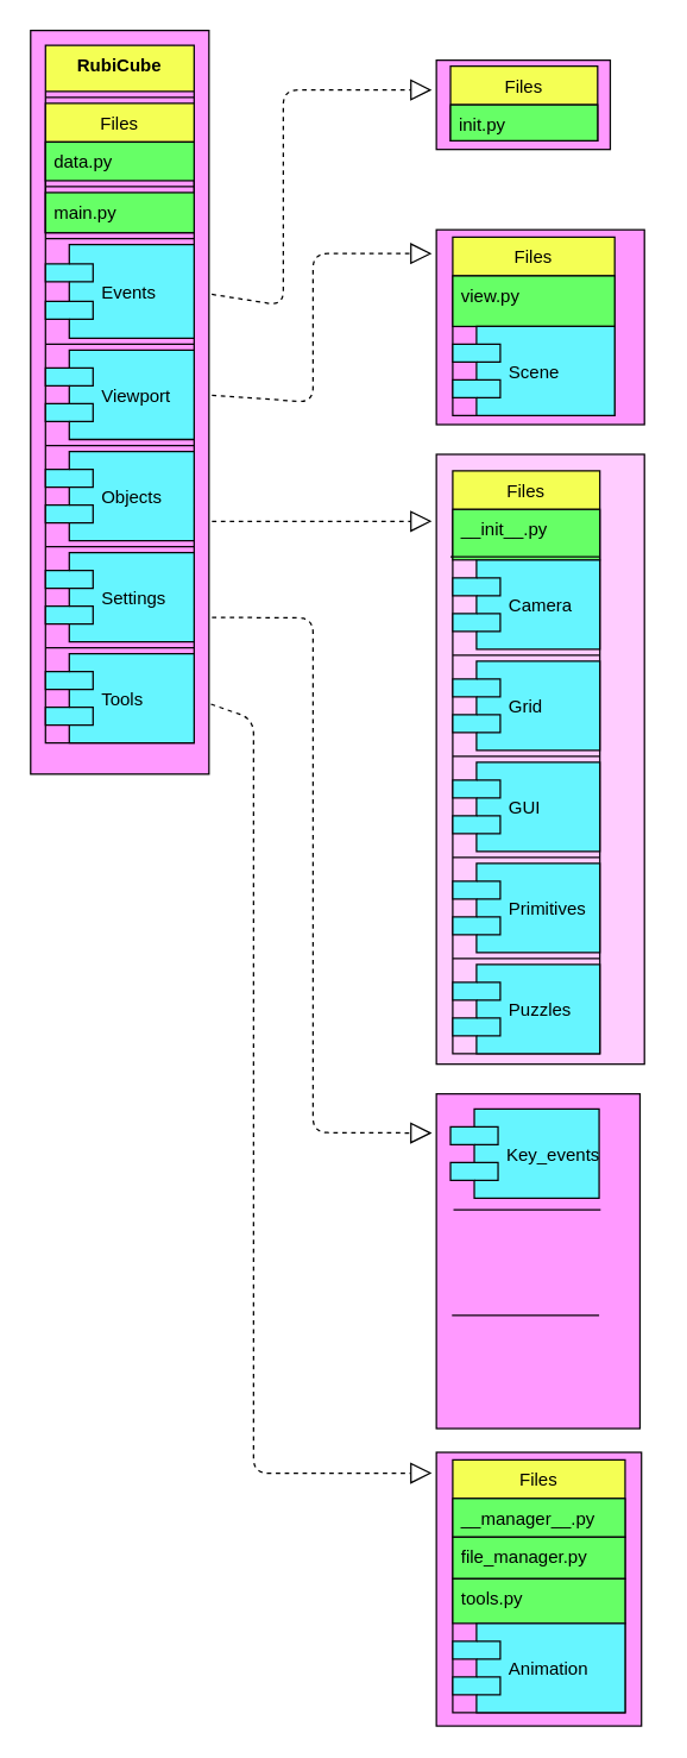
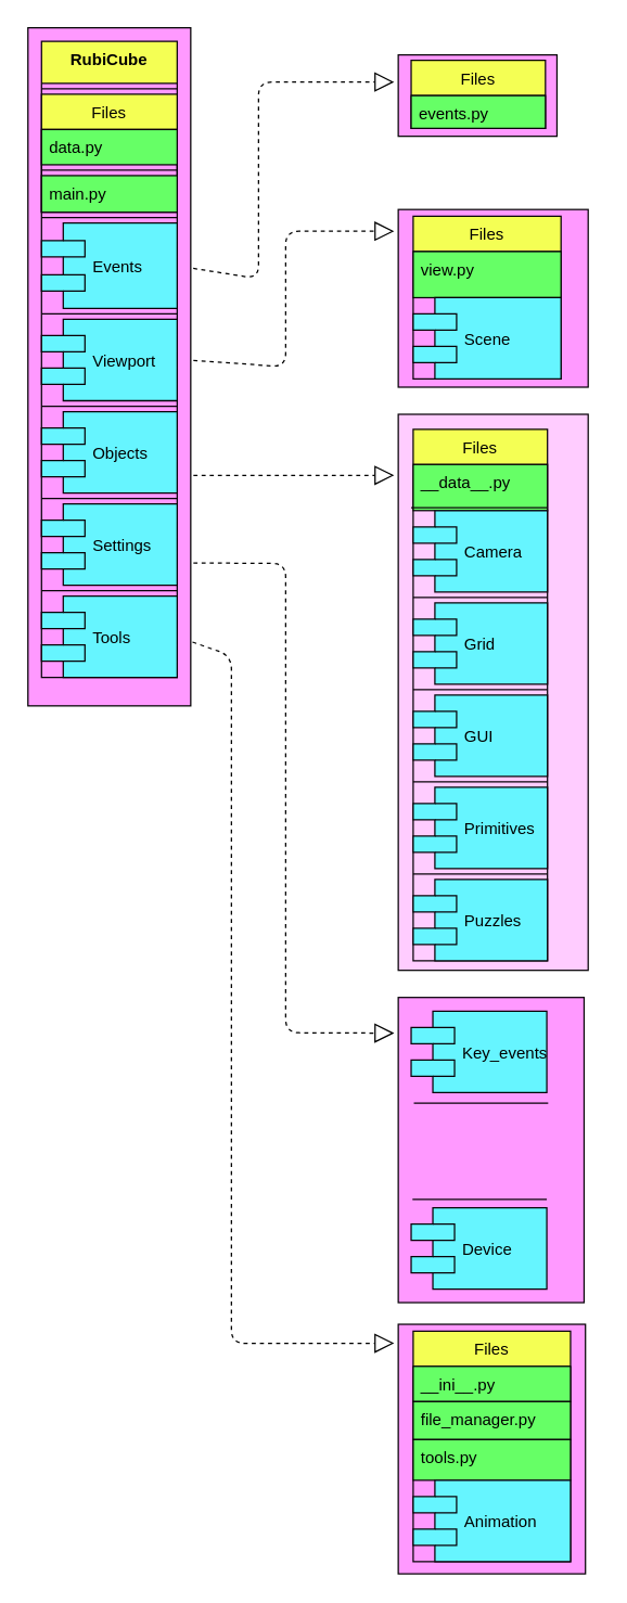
- <mxCell id="31" value="init.py&#10;" style="text;strokeColor=#080308;fillColor=#66FF66;align=left;verticalAlign=top;spacingLeft=4;spacingRight=4;overflow=hidden;rotatable=0;points=[[0,0.5],[1,0.5]];portConstraint=eastwest;" vertex="1" parent="30"><mxGeometry y="26" width="99" height="24.143" as="geometry" /></mxCell>
+ <mxCell id="31" value="events.py&#10;" style="text;strokeColor=#080308;fillColor=#66FF66;align=left;verticalAlign=top;spacingLeft=4;spacingRight=4;overflow=hidden;rotatable=0;points=[[0,0.5],[1,0.5]];portConstraint=eastwest;" vertex="1" parent="30"><mxGeometry y="26" width="99" height="24.143" as="geometry" /></mxCell>
- <mxCell id="49" value="__init__.py&#10;" style="text;strokeColor=#080308;fillColor=#66FF66;align=left;verticalAlign=top;spacingLeft=4;spacingRight=4;overflow=hidden;rotatable=0;points=[[0,0.5],[1,0.5]];portConstraint=eastwest;container=1;" vertex="1" parent="48"><mxGeometry y="26" width="99" height="34" as="geometry" /></mxCell>
+ <mxCell id="49" value="__data__.py&#10;" style="text;strokeColor=#080308;fillColor=#66FF66;align=left;verticalAlign=top;spacingLeft=4;spacingRight=4;overflow=hidden;rotatable=0;points=[[0,0.5],[1,0.5]];portConstraint=eastwest;container=1;" vertex="1" parent="48"><mxGeometry y="26" width="99" height="34" as="geometry" /></mxCell>
+ <mxCell id="44" value="Device" style="shape=component;align=left;spacingLeft=36;strokeColor=#080308;fillColor=#66F5FF;" vertex="1" parent="39"><mxGeometry x="9.5" y="155.167" width="100.0" height="60" as="geometry" /></mxCell>
- <mxCell id="35" value="__manager__.py&#10;" style="text;strokeColor=#080308;fillColor=#66FF66;align=left;verticalAlign=top;spacingLeft=4;spacingRight=4;overflow=hidden;rotatable=0;points=[[0,0.5],[1,0.5]];portConstraint=eastwest;container=1;" vertex="1" parent="34"><mxGeometry y="26" width="116" height="26" as="geometry" /></mxCell>
+ <mxCell id="35" value="__ini__.py&#10;" style="text;strokeColor=#080308;fillColor=#66FF66;align=left;verticalAlign=top;spacingLeft=4;spacingRight=4;overflow=hidden;rotatable=0;points=[[0,0.5],[1,0.5]];portConstraint=eastwest;container=1;" vertex="1" parent="34"><mxGeometry y="26" width="116" height="26" as="geometry" /></mxCell>
